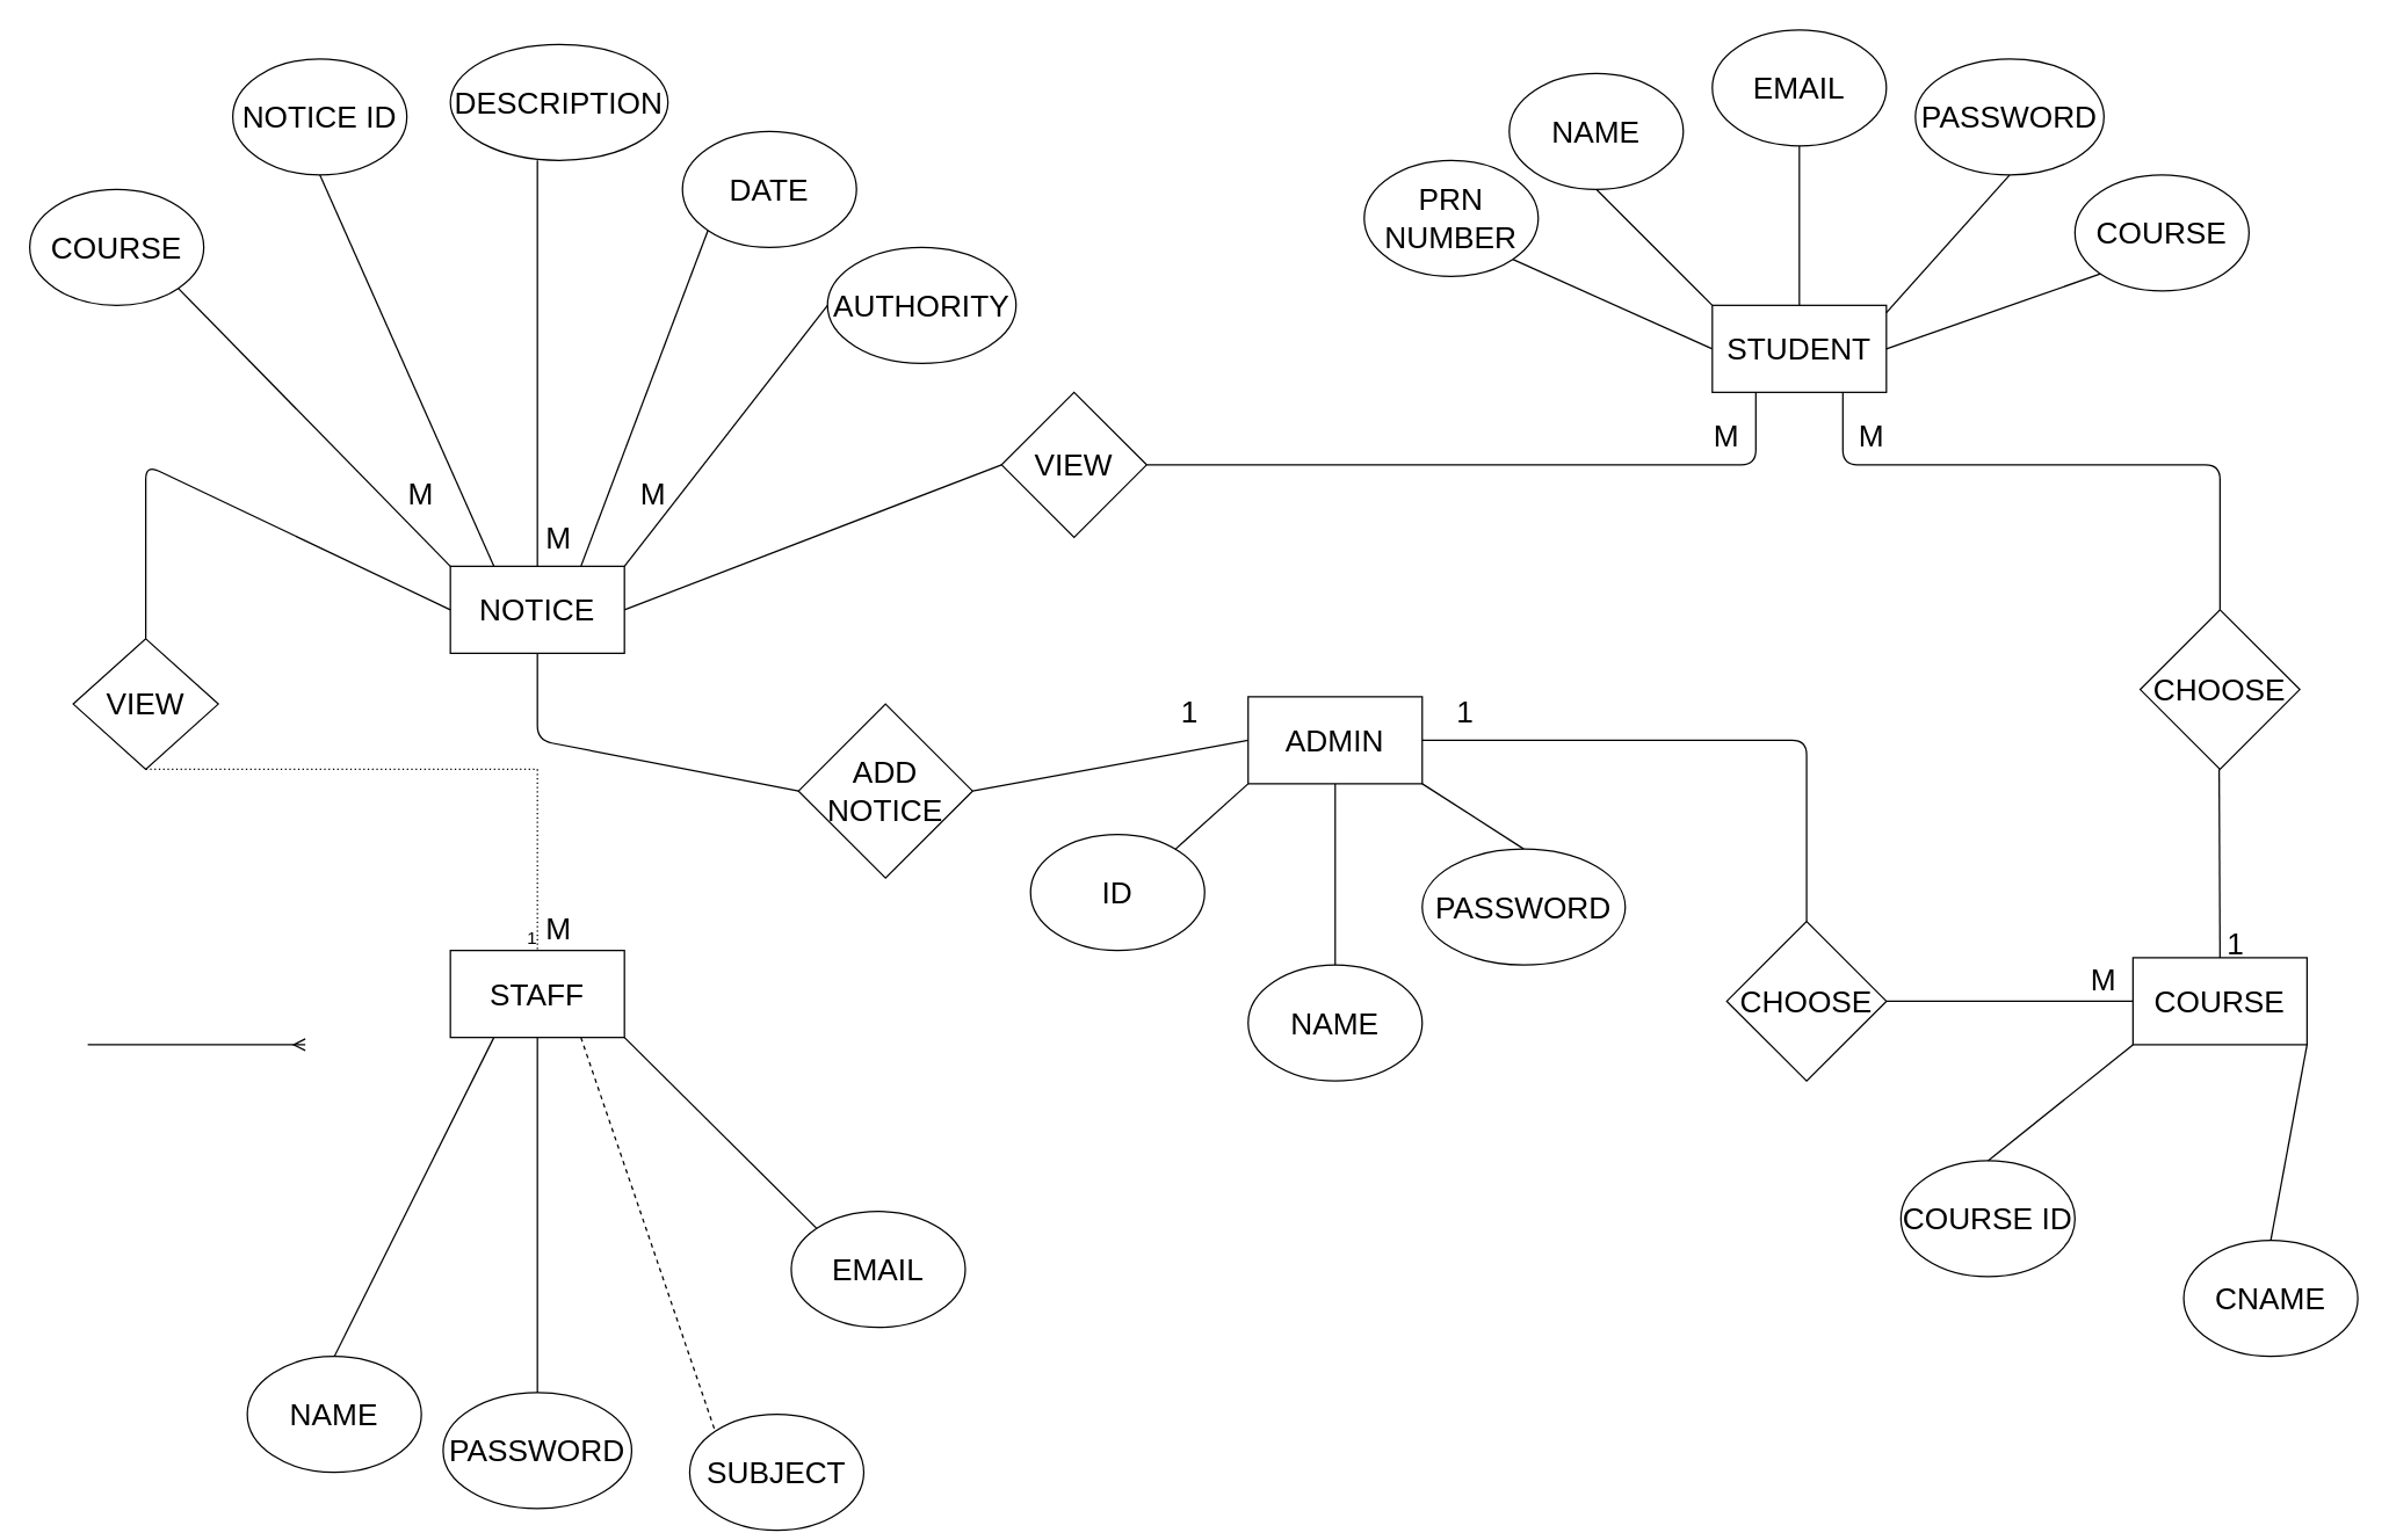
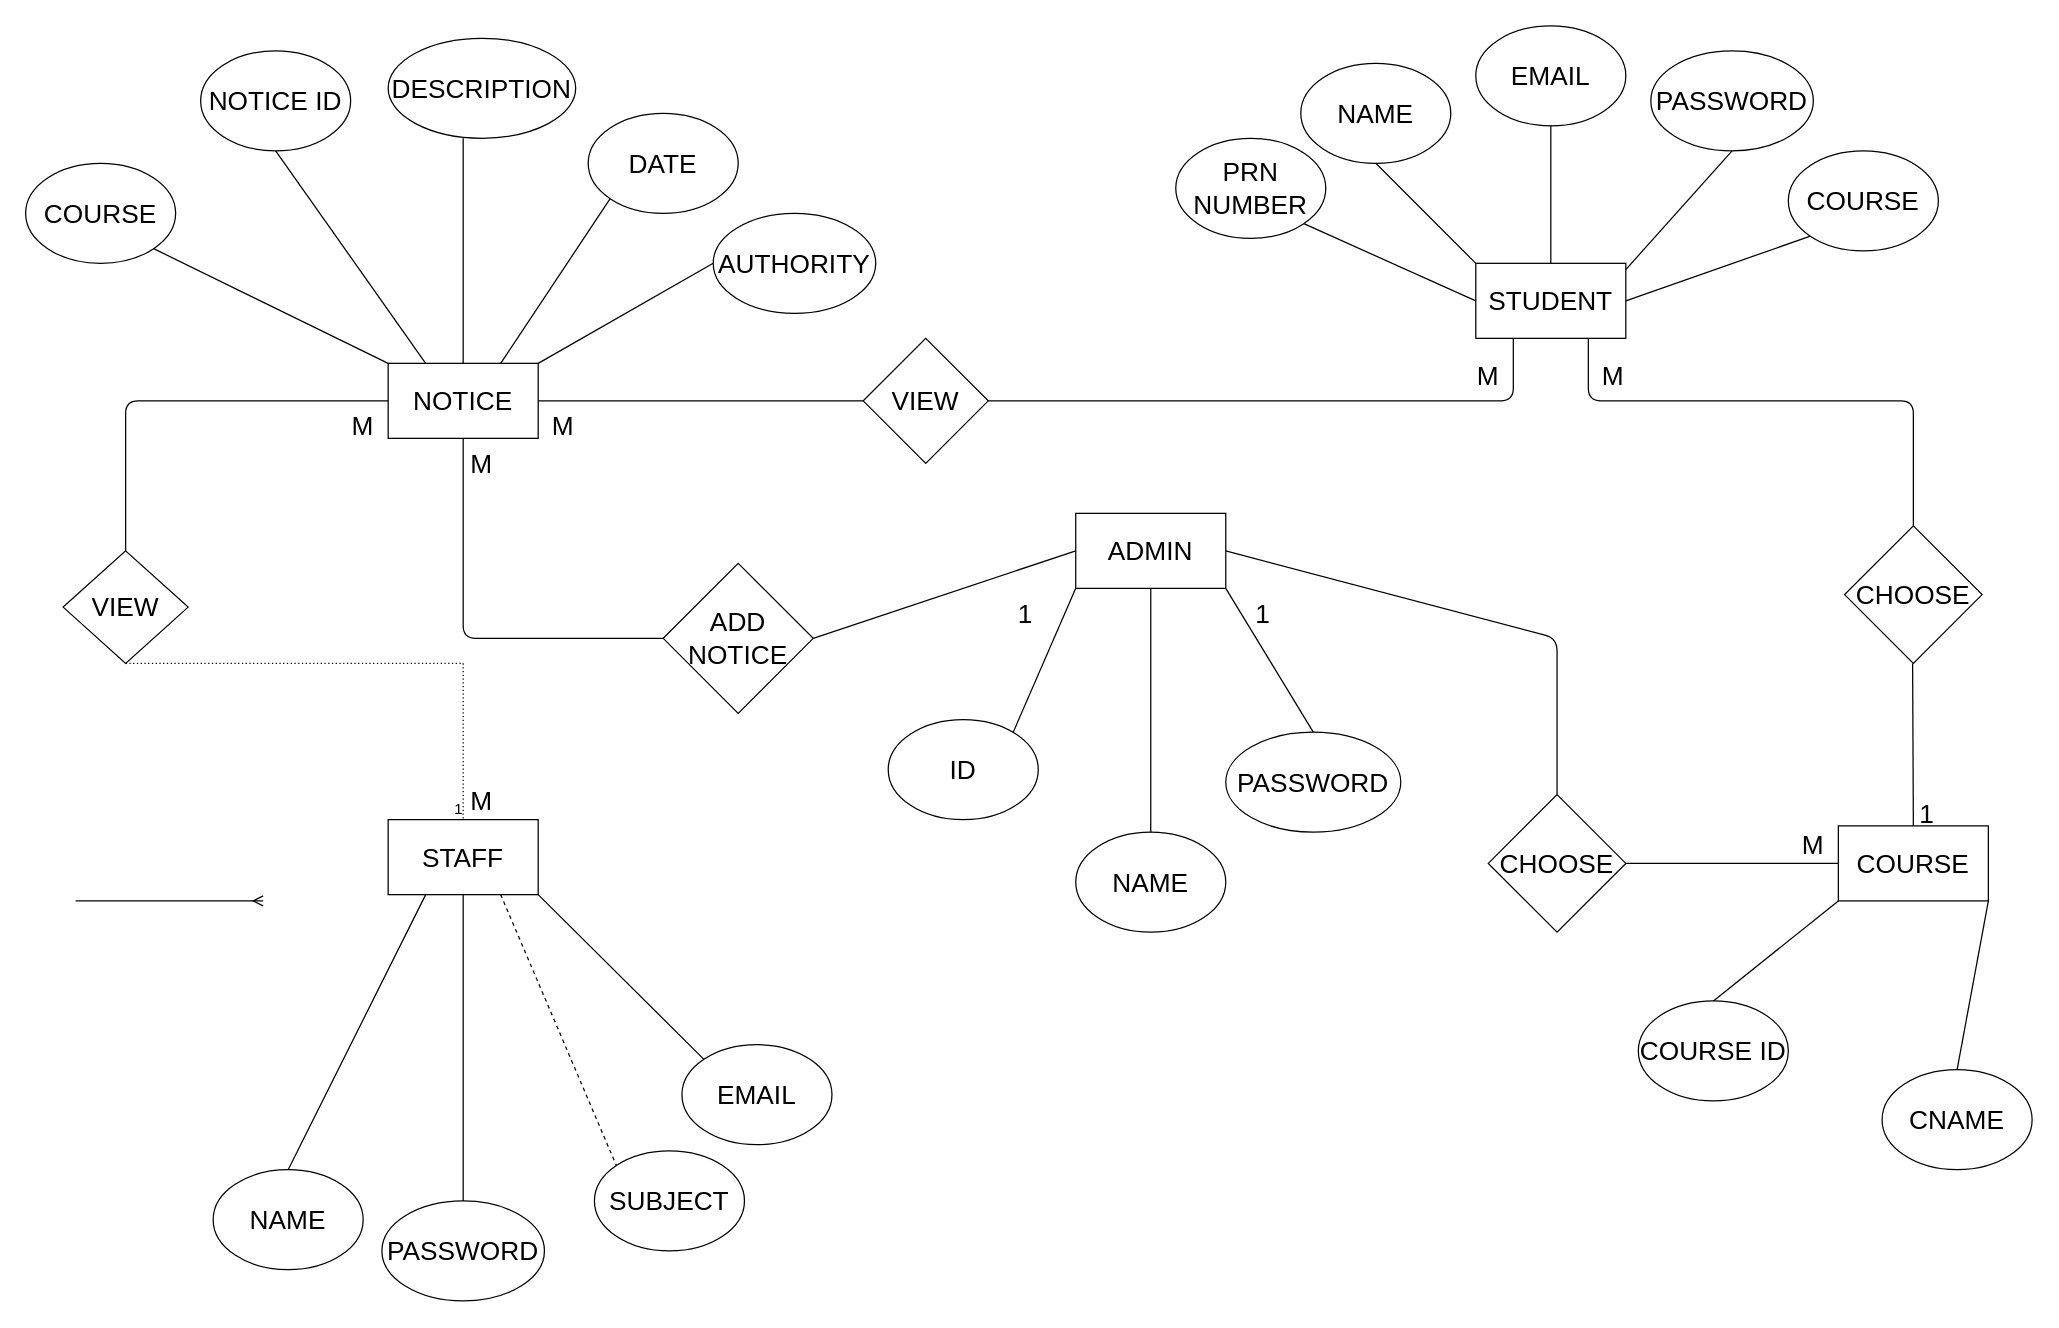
- <mxCell id="2" value="NOTICE" style="rounded=0;whiteSpace=wrap;html=1;fontStyle=0;fontSize=21;" vertex="1" parent="1"><mxGeometry x="310" y="390" width="120" height="60" as="geometry" /></mxCell>
+ <mxCell id="2" value="NOTICE" style="rounded=0;whiteSpace=wrap;html=1;fontStyle=0;fontSize=21;" vertex="1" parent="1"><mxGeometry x="310" y="290" width="120" height="60" as="geometry" /></mxCell>
- <mxCell id="4" value="ADMIN" style="rounded=0;whiteSpace=wrap;html=1;fontSize=21;" vertex="1" parent="1"><mxGeometry x="860" y="480" width="120" height="60" as="geometry" /></mxCell>
+ <mxCell id="4" value="ADMIN" style="rounded=0;whiteSpace=wrap;html=1;fontSize=21;" vertex="1" parent="1"><mxGeometry x="860" y="410" width="120" height="60" as="geometry" /></mxCell>
- <mxCell id="29" value="&lt;div&gt;ADD&lt;/div&gt;&lt;div&gt;NOTICE&lt;br&gt;&lt;/div&gt;" style="rhombus;whiteSpace=wrap;html=1;fontSize=21;" vertex="1" parent="1"><mxGeometry x="550" y="485" width="120" height="120" as="geometry" /></mxCell>
+ <mxCell id="29" value="&lt;div&gt;ADD&lt;/div&gt;&lt;div&gt;NOTICE&lt;br&gt;&lt;/div&gt;" style="rhombus;whiteSpace=wrap;html=1;fontSize=21;" vertex="1" parent="1"><mxGeometry x="530" y="450" width="120" height="120" as="geometry" /></mxCell>
- <mxCell id="27" value="SUBJECT" style="ellipse;whiteSpace=wrap;html=1;fontSize=21;" vertex="1" parent="1"><mxGeometry x="475" y="975" width="120" height="80" as="geometry" /></mxCell>
+ <mxCell id="27" value="SUBJECT" style="ellipse;whiteSpace=wrap;html=1;fontSize=21;" vertex="1" parent="1"><mxGeometry x="475" y="920" width="120" height="80" as="geometry" /></mxCell>
